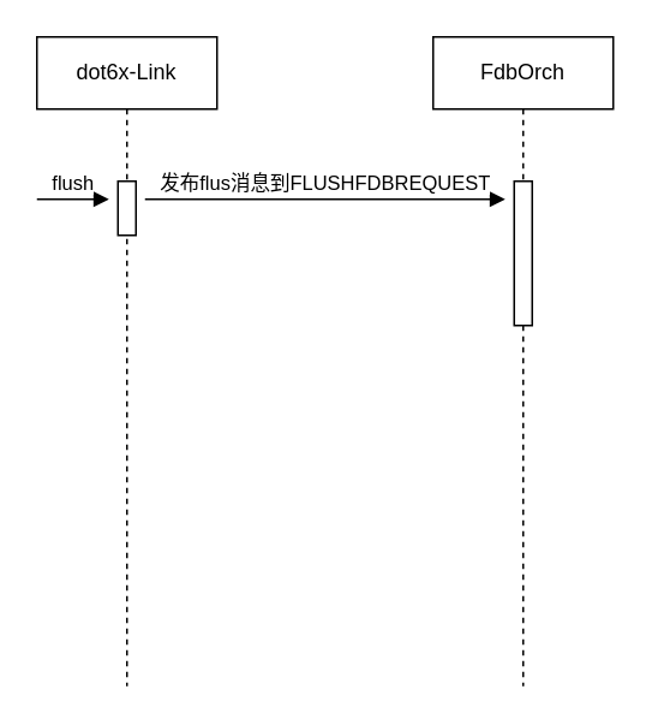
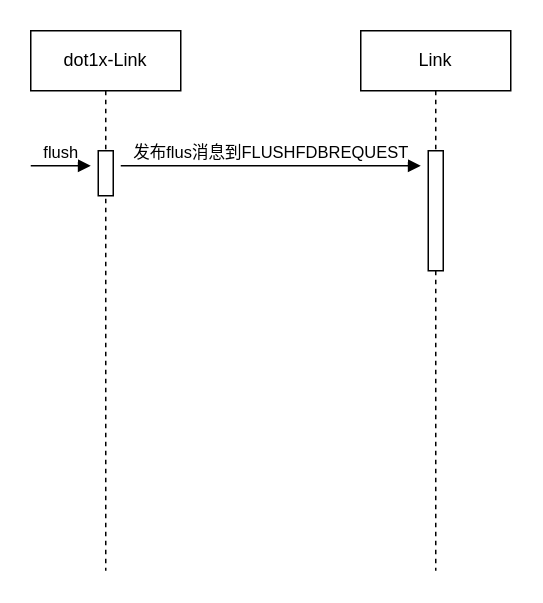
- <mxCell id="2" value="&lt;span style=&quot;white-space: nowrap&quot;&gt;dot6x-Link&lt;/span&gt;" style="shape=umlLifeline;perimeter=lifelinePerimeter;whiteSpace=wrap;html=1;container=1;collapsible=0;recursiveResize=0;outlineConnect=0;" vertex="1" parent="1"><mxGeometry x="20" y="20" width="100" height="360" as="geometry" /></mxCell>
+ <mxCell id="2" value="&lt;span style=&quot;white-space: nowrap&quot;&gt;dot1x-Link&lt;/span&gt;" style="shape=umlLifeline;perimeter=lifelinePerimeter;whiteSpace=wrap;html=1;container=1;collapsible=0;recursiveResize=0;outlineConnect=0;" vertex="1" parent="1"><mxGeometry x="20" y="20" width="100" height="360" as="geometry" /></mxCell>
- <mxCell id="6" value="FdbOrch" style="shape=umlLifeline;perimeter=lifelinePerimeter;whiteSpace=wrap;html=1;container=1;collapsible=0;recursiveResize=0;outlineConnect=0;" vertex="1" parent="1"><mxGeometry x="240" y="20" width="100" height="360" as="geometry" /></mxCell>
+ <mxCell id="6" value="Link" style="shape=umlLifeline;perimeter=lifelinePerimeter;whiteSpace=wrap;html=1;container=1;collapsible=0;recursiveResize=0;outlineConnect=0;" vertex="1" parent="1"><mxGeometry x="240" y="20" width="100" height="360" as="geometry" /></mxCell>
